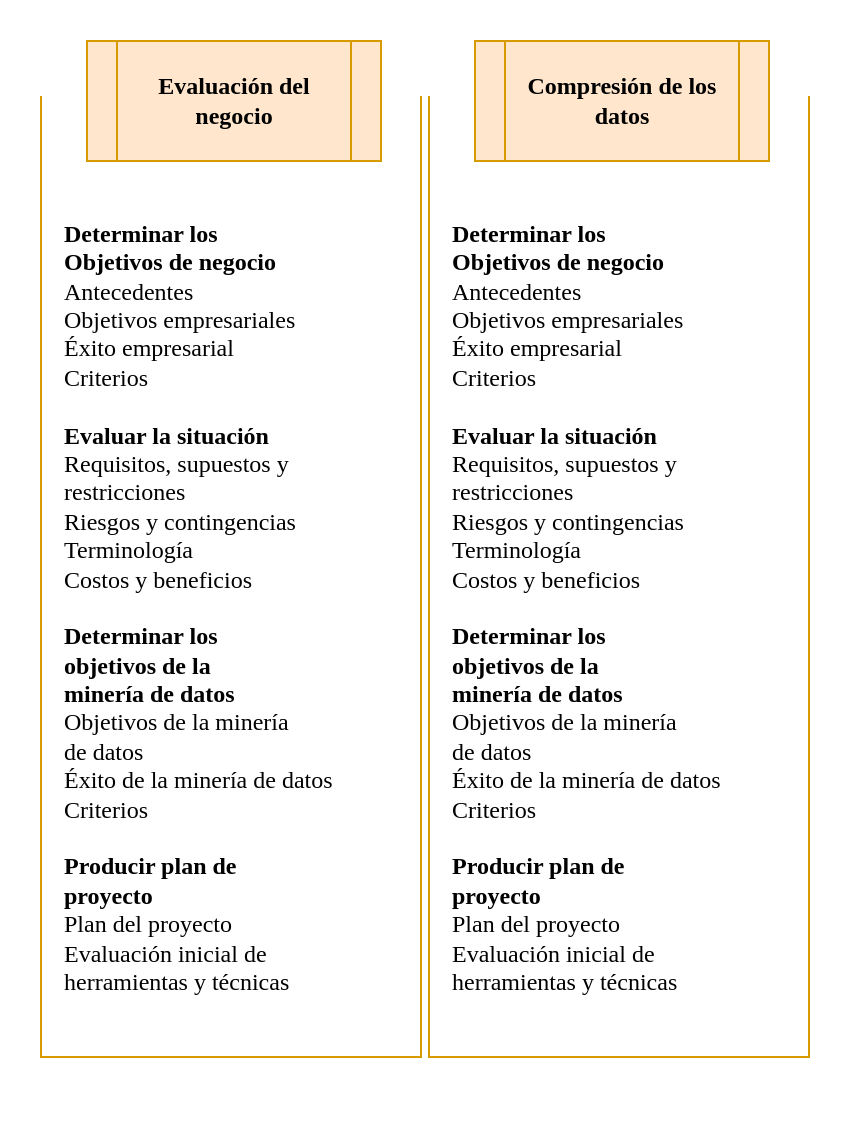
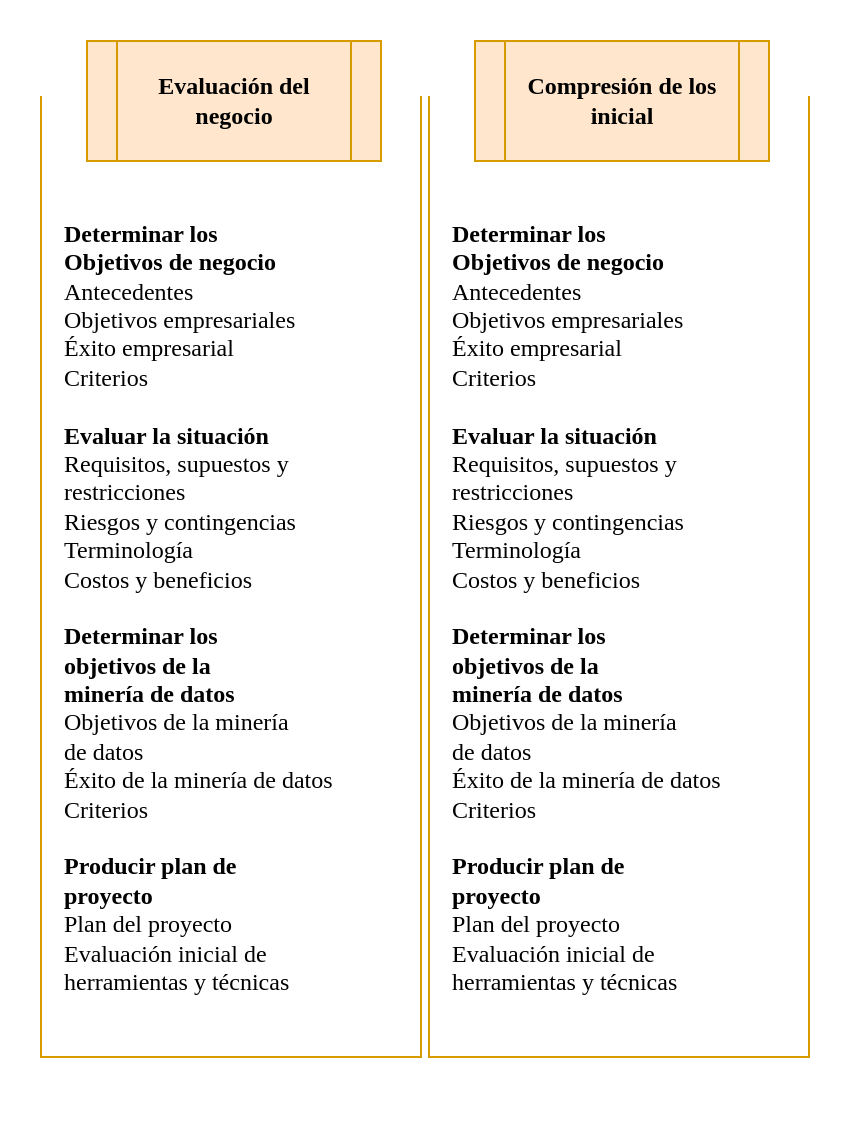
- <mxCell id="6" value="&lt;b&gt;&lt;font face=&quot;Verdana&quot;&gt;Compresión de los datos&lt;br&gt;&lt;/font&gt;&lt;/b&gt;" style="shape=process;whiteSpace=wrap;html=1;backgroundOutline=1;fillColor=#ffe6cc;strokeColor=#d79b00;" vertex="1" parent="1"><mxGeometry x="237" y="20" width="147" height="60" as="geometry" /></mxCell>
+ <mxCell id="6" value="&lt;b&gt;&lt;font face=&quot;Verdana&quot;&gt;Compresión de los inicial&lt;br&gt;&lt;/font&gt;&lt;/b&gt;" style="shape=process;whiteSpace=wrap;html=1;backgroundOutline=1;fillColor=#ffe6cc;strokeColor=#d79b00;" vertex="1" parent="1"><mxGeometry x="237" y="20" width="147" height="60" as="geometry" /></mxCell>
